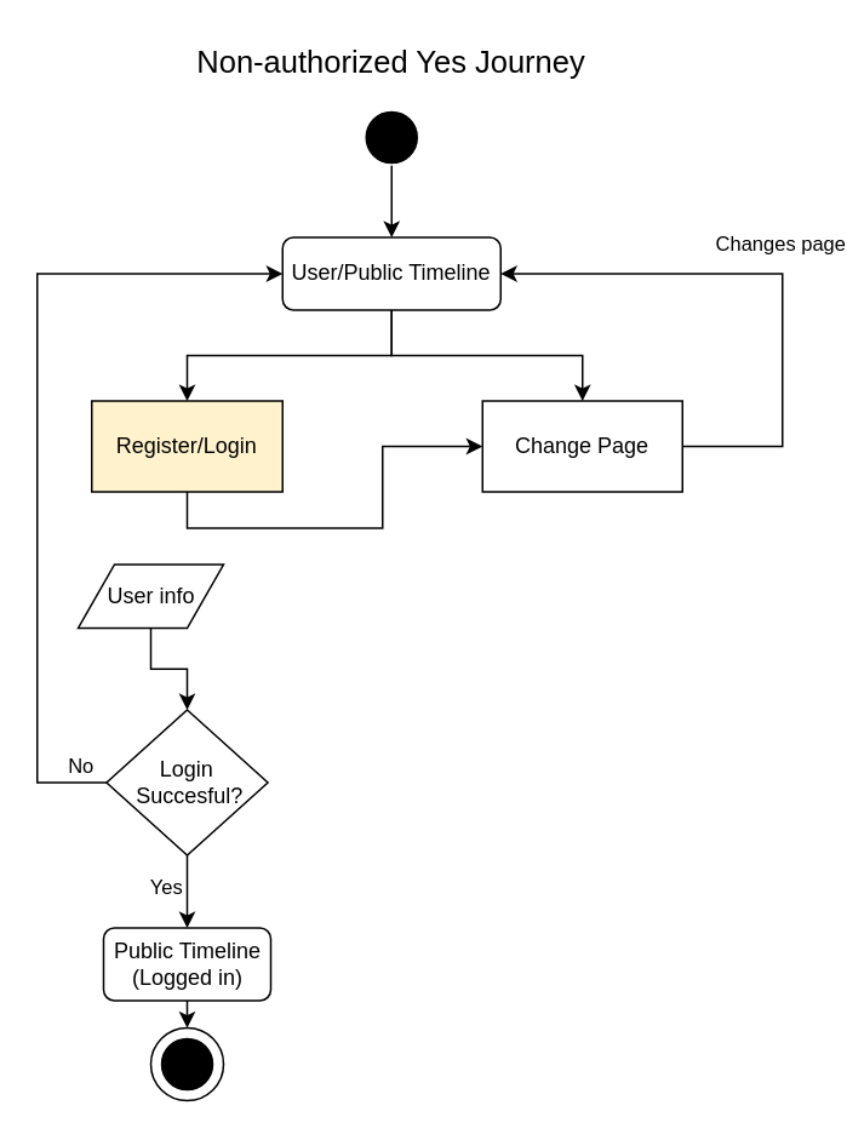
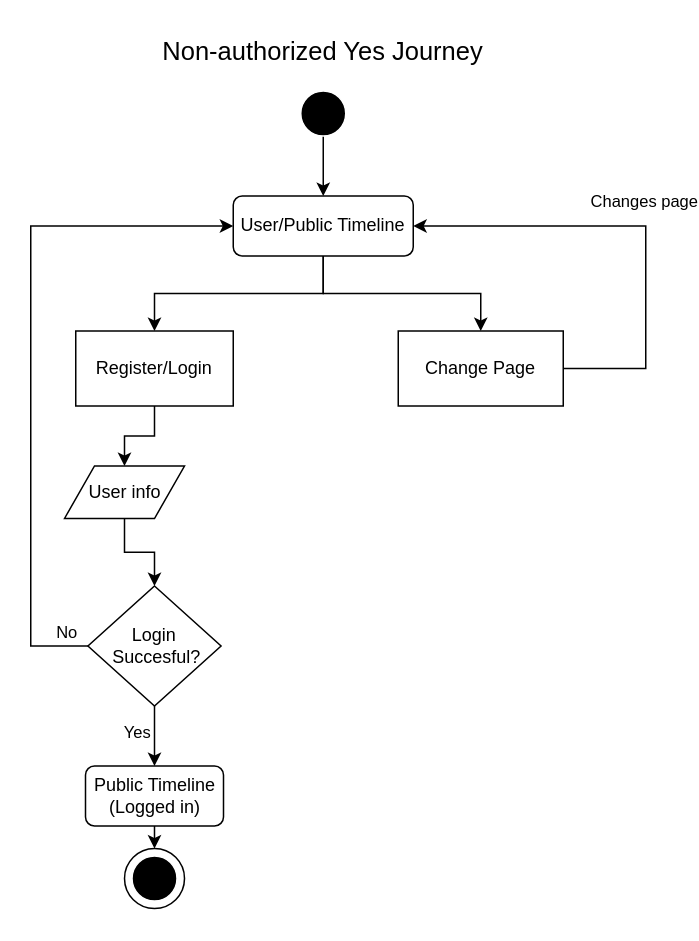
- <mxCell id="12" value="Register/Login" style="rounded=0;whiteSpace=wrap;html=1;fillColor=#fff2cc;" parent="1" vertex="1"><mxGeometry x="50" y="220" width="105" height="50" as="geometry" /></mxCell>
+ <mxCell id="12" value="Register/Login" style="rounded=0;whiteSpace=wrap;html=1;" parent="1" vertex="1"><mxGeometry x="50" y="220" width="105" height="50" as="geometry" /></mxCell>
- <mxCell id="11" style="edgeStyle=orthogonalEdgeStyle;rounded=0;orthogonalLoop=1;jettySize=auto;html=1;exitX=0.5;exitY=1;exitDx=0;exitDy=0;" parent="1" source="12" target="9" edge="1"><mxGeometry relative="1" as="geometry" /></mxCell>
+ <mxCell id="11" style="edgeStyle=orthogonalEdgeStyle;rounded=0;orthogonalLoop=1;jettySize=auto;html=1;exitX=0.5;exitY=1;exitDx=0;exitDy=0;entryX=0.5;entryY=0;entryDx=0;entryDy=0;" parent="1" source="12" target="6" edge="1"><mxGeometry relative="1" as="geometry" /></mxCell>
